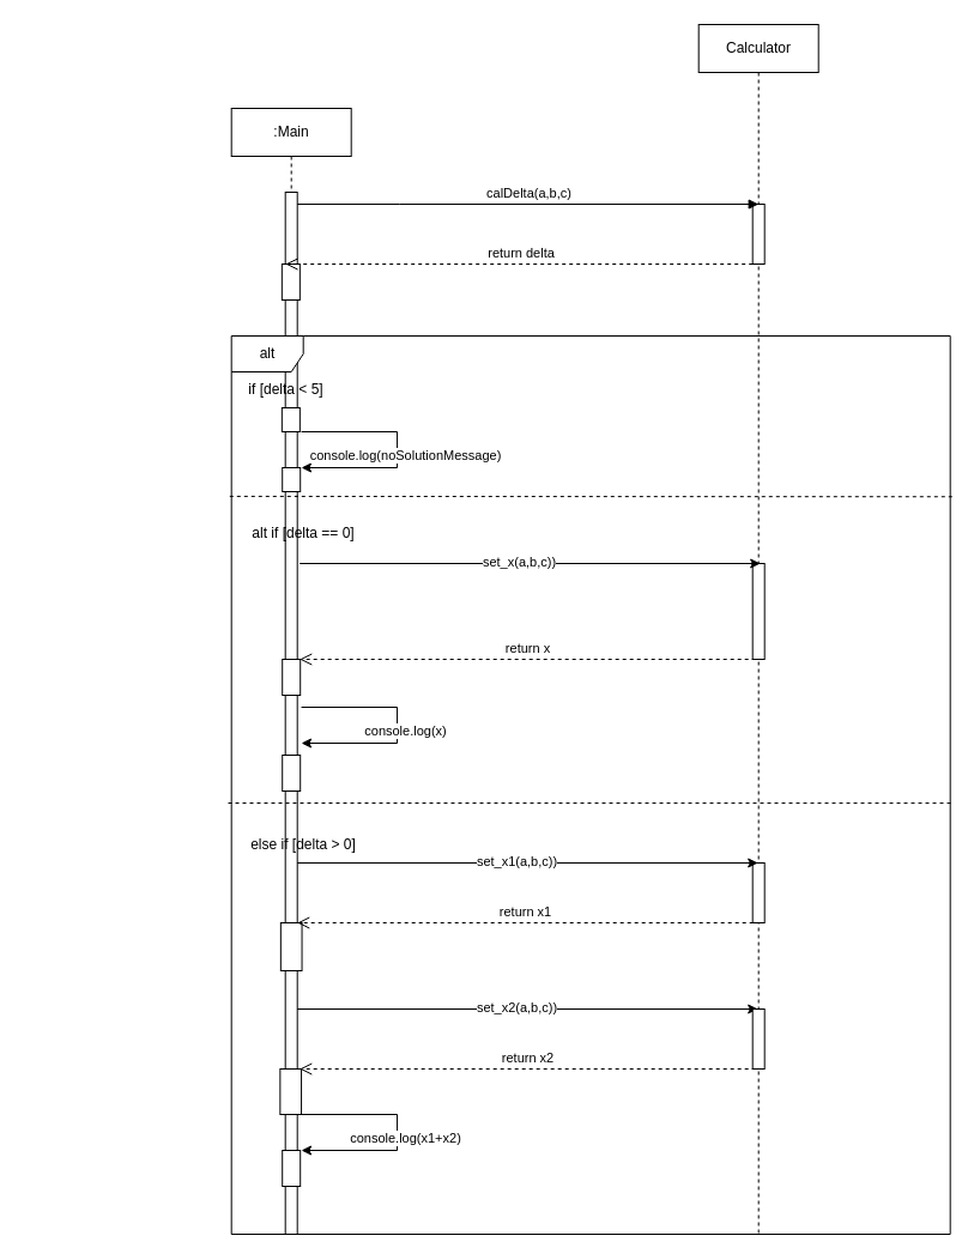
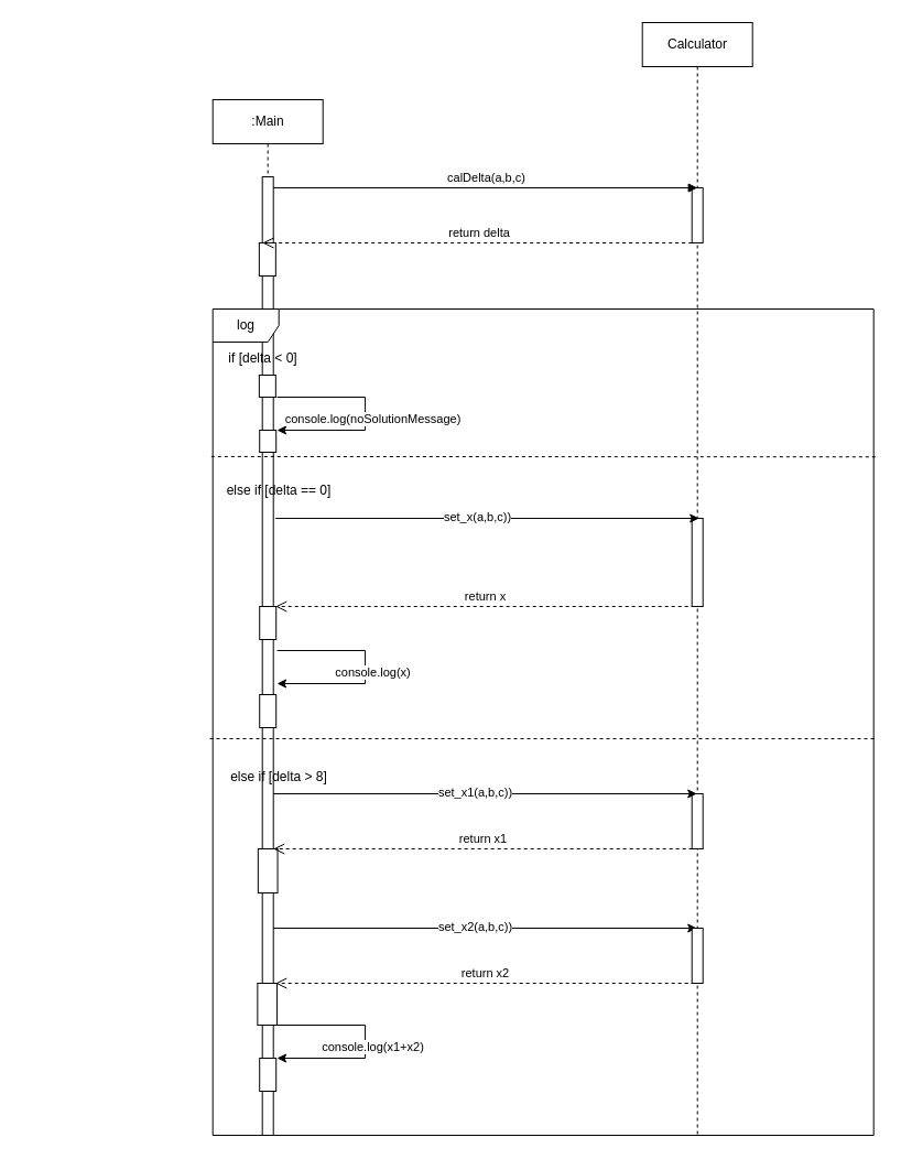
- <mxCell id="15" value="alt" style="shape=umlFrame;whiteSpace=wrap;html=1;pointerEvents=0;" parent="1" vertex="1"><mxGeometry x="192.7" y="280" width="600" height="750" as="geometry" /></mxCell>
+ <mxCell id="15" value="log" style="shape=umlFrame;whiteSpace=wrap;html=1;pointerEvents=0;" parent="1" vertex="1"><mxGeometry x="192.7" y="280" width="600" height="750" as="geometry" /></mxCell>
- <mxCell id="23" value="if [delta &amp;lt; 5]" style="text;html=1;align=center;verticalAlign=middle;resizable=0;points=[];autosize=1;strokeColor=none;fillColor=none;" parent="1" vertex="1"><mxGeometry x="192.7" y="310" width="90" height="30" as="geometry" /></mxCell>
+ <mxCell id="23" value="if [delta &amp;lt; 0]" style="text;html=1;align=center;verticalAlign=middle;resizable=0;points=[];autosize=1;strokeColor=none;fillColor=none;" parent="1" vertex="1"><mxGeometry x="192.7" y="310" width="90" height="30" as="geometry" /></mxCell>
- <mxCell id="17" value="alt if [delta == 0]" style="text;html=1;strokeColor=none;fillColor=none;align=center;verticalAlign=middle;whiteSpace=wrap;rounded=0;" parent="1" vertex="1"><mxGeometry x="202.7" y="430" width="100" height="30" as="geometry" /></mxCell>
+ <mxCell id="17" value="else if [delta == 0]" style="text;html=1;strokeColor=none;fillColor=none;align=center;verticalAlign=middle;whiteSpace=wrap;rounded=0;" parent="1" vertex="1"><mxGeometry x="202.7" y="430" width="100" height="30" as="geometry" /></mxCell>
- <mxCell id="20" value="else if [delta &amp;gt; 0]" style="text;html=1;strokeColor=none;fillColor=none;align=center;verticalAlign=middle;whiteSpace=wrap;rounded=0;" parent="1" vertex="1"><mxGeometry x="197.7" y="690" width="110" height="30" as="geometry" /></mxCell>
+ <mxCell id="20" value="else if [delta &amp;gt; 8]" style="text;html=1;strokeColor=none;fillColor=none;align=center;verticalAlign=middle;whiteSpace=wrap;rounded=0;" parent="1" vertex="1"><mxGeometry x="197.7" y="690" width="110" height="30" as="geometry" /></mxCell>
